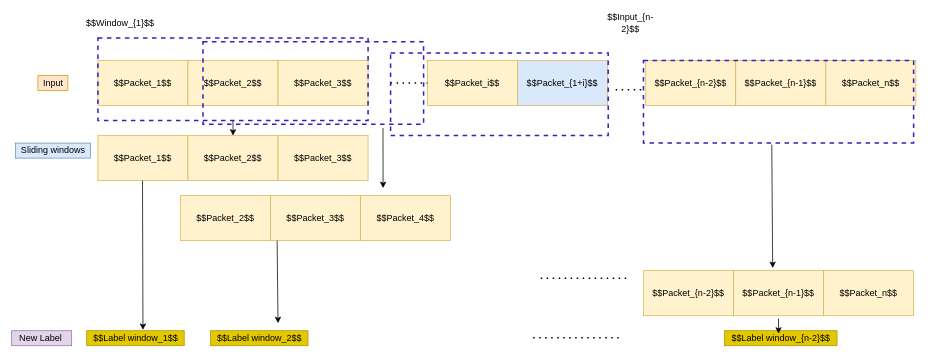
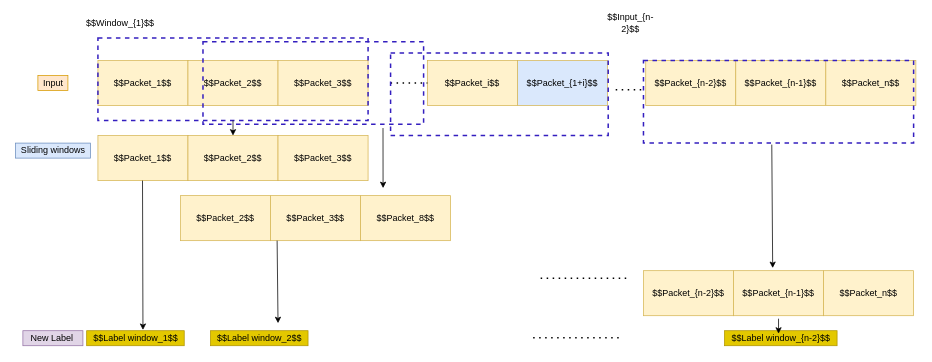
- <mxCell id="18" value="$$Packet_4$$" style="rounded=0;whiteSpace=wrap;html=1;fillColor=#fff2cc;strokeColor=#d6b656;" vertex="1" parent="1"><mxGeometry x="480" y="260" width="120" height="60" as="geometry" /></mxCell>
+ <mxCell id="18" value="$$Packet_8$$" style="rounded=0;whiteSpace=wrap;html=1;fillColor=#fff2cc;strokeColor=#d6b656;" vertex="1" parent="1"><mxGeometry x="480" y="260" width="120" height="60" as="geometry" /></mxCell>
- <mxCell id="15" value="New Label&amp;nbsp;" style="text;html=1;align=center;verticalAlign=middle;resizable=0;points=[];autosize=1;strokeColor=#9673a6;fillColor=#e1d5e7;" vertex="1" parent="1"><mxGeometry x="15" y="440" width="80" height="20" as="geometry" /></mxCell>
+ <mxCell id="15" value="New Label&amp;nbsp;" style="text;html=1;align=center;verticalAlign=middle;resizable=0;points=[];autosize=1;strokeColor=#9673a6;fillColor=#e1d5e7;" vertex="1" parent="1"><mxGeometry y="440" width="80" height="20" as="geometry" x="30" /></mxCell>
